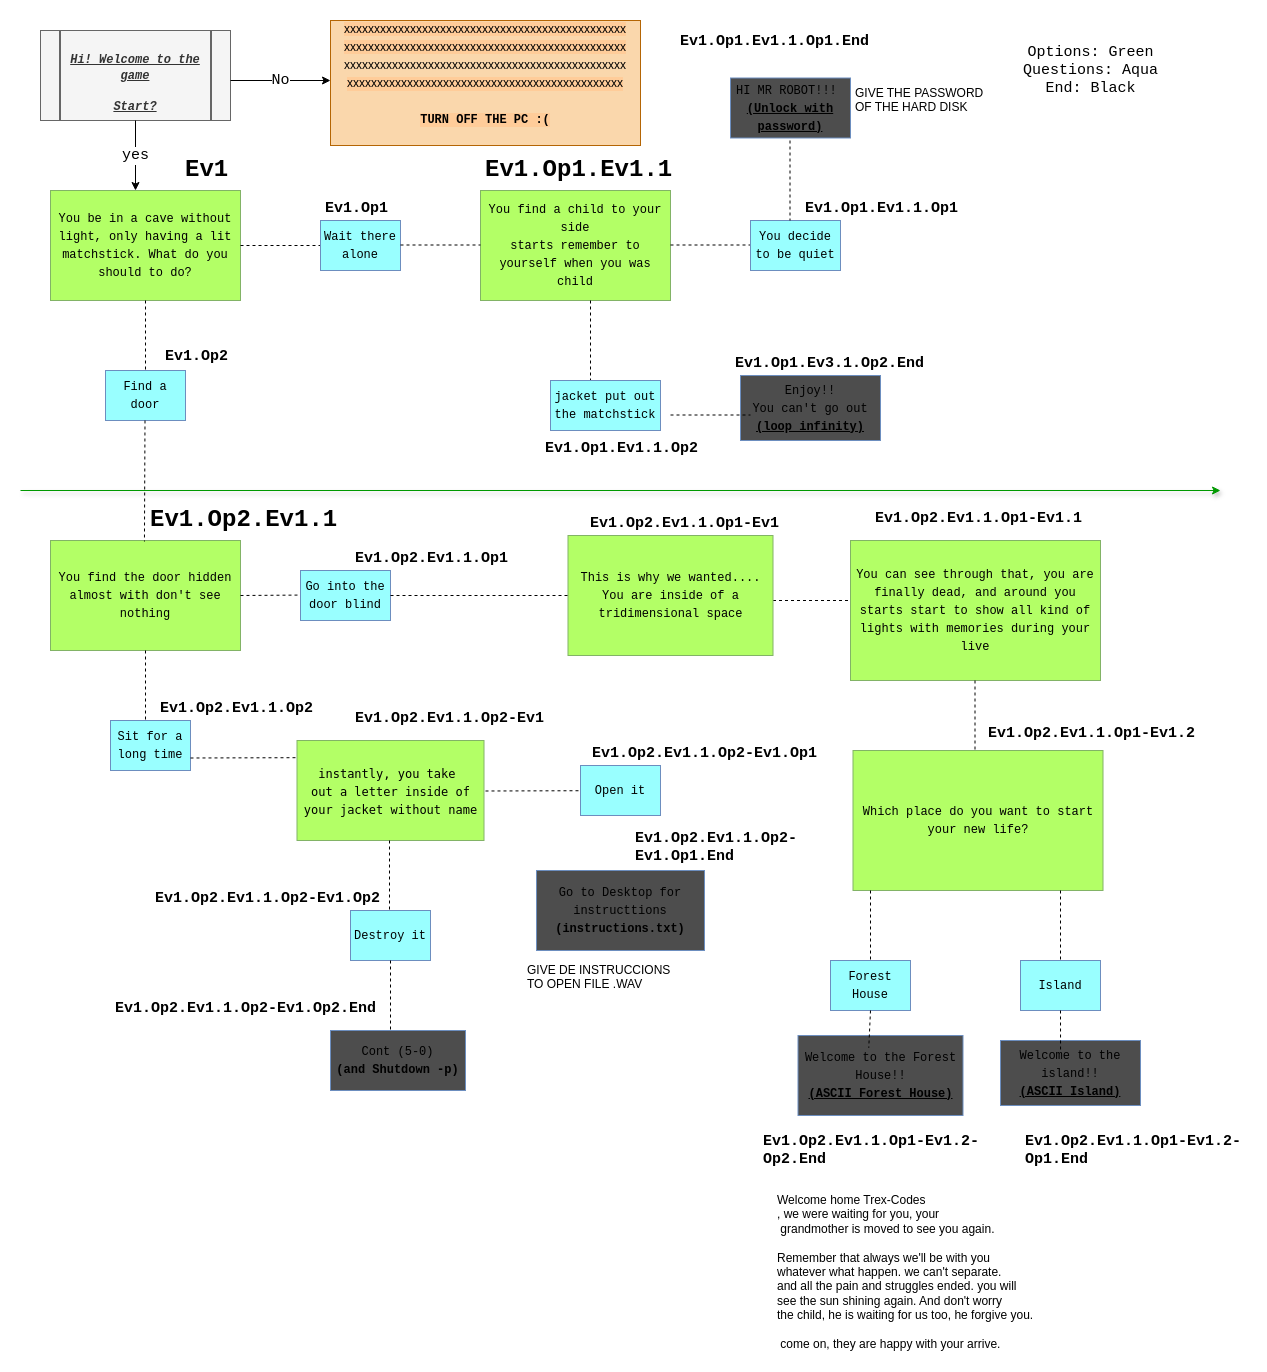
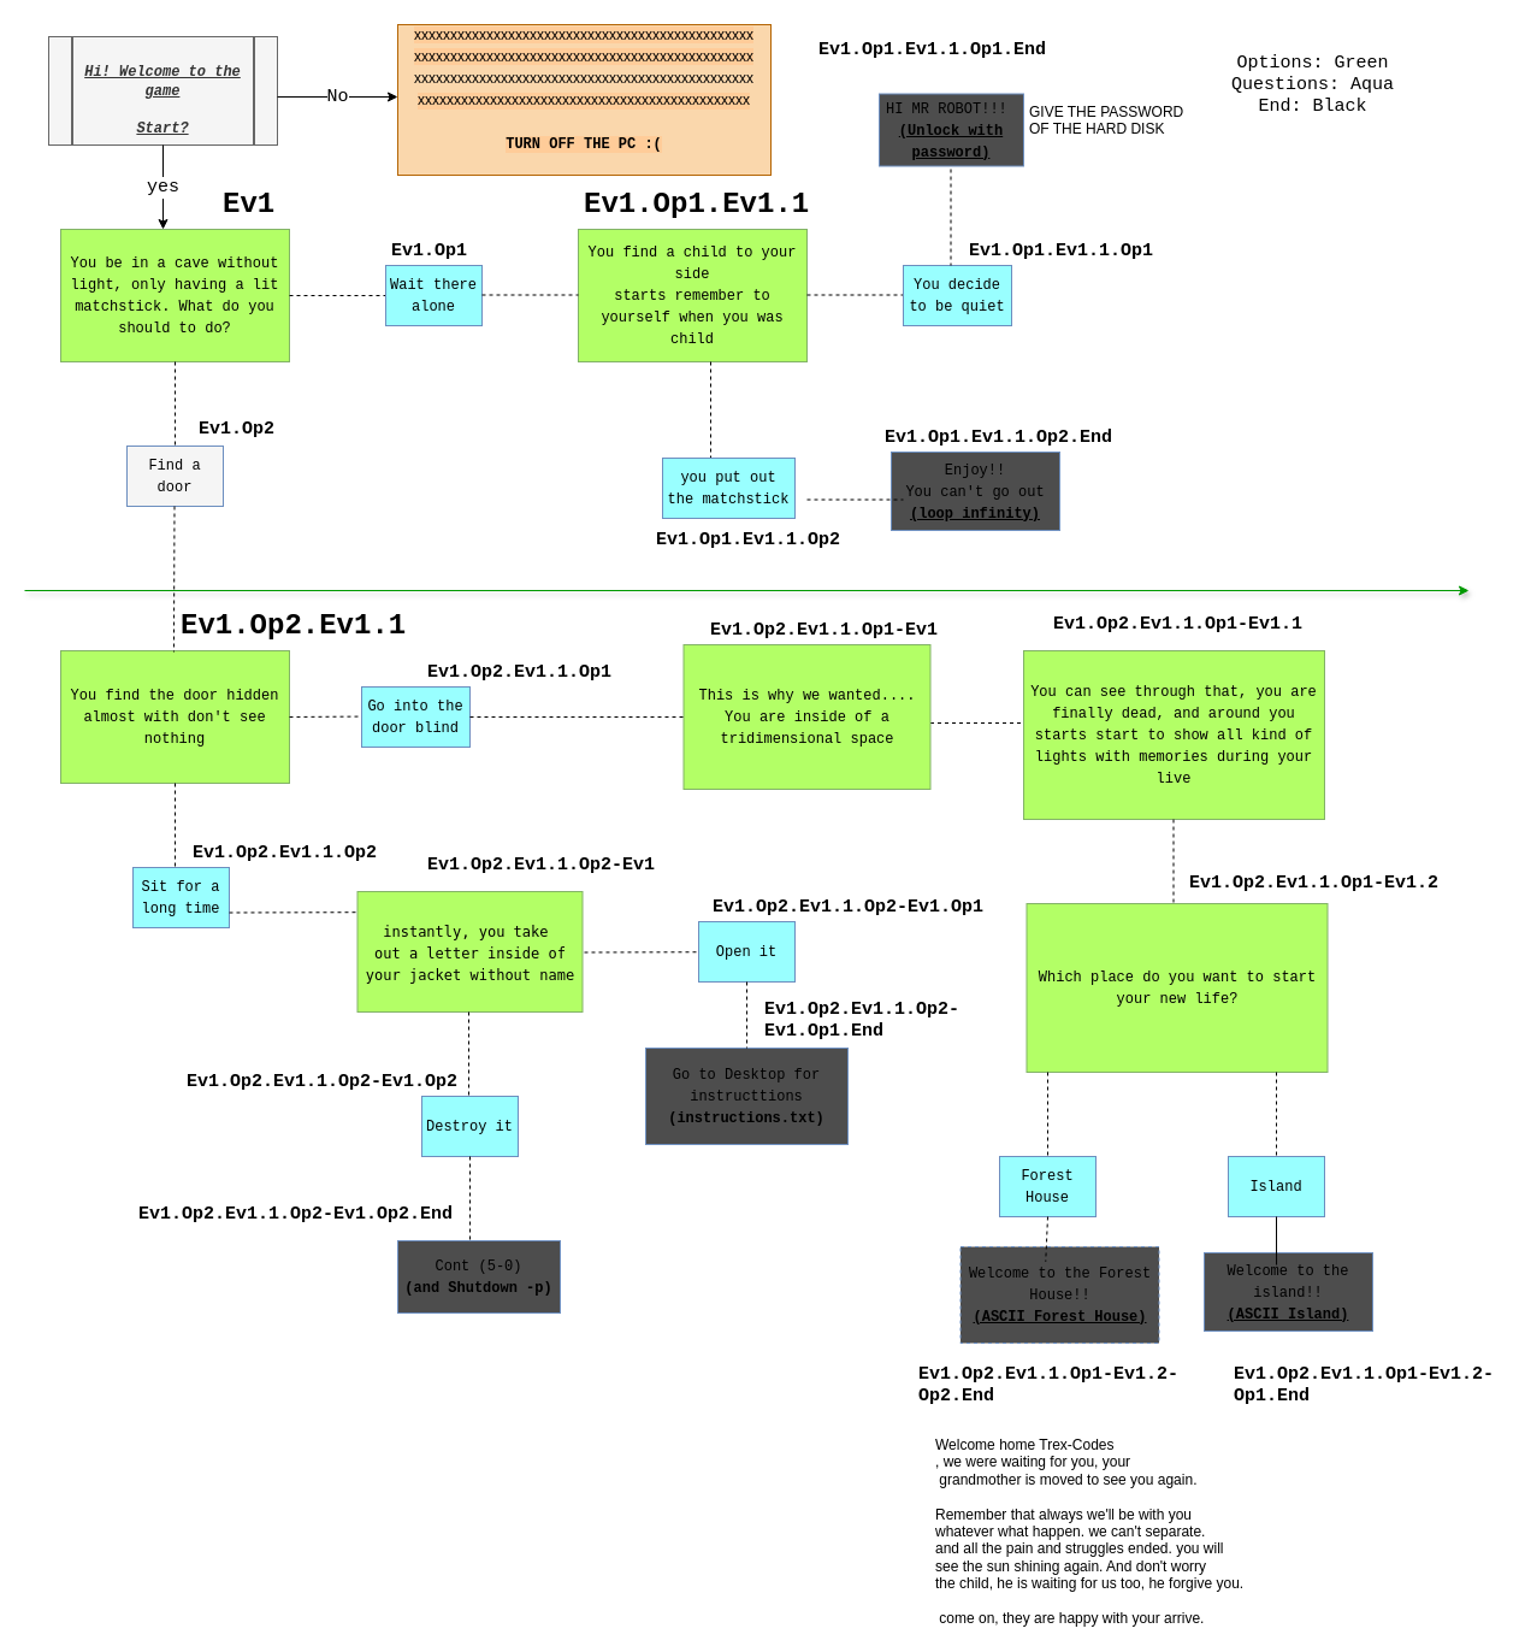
- <mxCell id="30" value="&lt;h1 style=&quot;font-size: 15px;&quot;&gt;&lt;span style=&quot;background-color: initial;&quot;&gt;Ev1.Op1.Ev3.1&lt;/span&gt;&lt;span style=&quot;background-color: initial;&quot;&gt;.&lt;/span&gt;&lt;span style=&quot;background-color: initial;&quot;&gt;Op2&lt;/span&gt;.End&lt;/h1&gt;&lt;div&gt;&lt;br&gt;&lt;/div&gt;" style="text;html=1;strokeColor=none;fillColor=none;spacing=5;spacingTop=-20;whiteSpace=wrap;overflow=hidden;rounded=0;fontFamily=Courier New;fontSize=12;" parent="1" vertex="1"><mxGeometry x="730" y="355" width="200" height="25" as="geometry" /></mxCell>
+ <mxCell id="30" value="&lt;h1 style=&quot;font-size: 15px;&quot;&gt;&lt;span style=&quot;background-color: initial;&quot;&gt;Ev1.Op1.Ev1.1&lt;/span&gt;&lt;span style=&quot;background-color: initial;&quot;&gt;.&lt;/span&gt;&lt;span style=&quot;background-color: initial;&quot;&gt;Op2&lt;/span&gt;.End&lt;/h1&gt;&lt;div&gt;&lt;br&gt;&lt;/div&gt;" style="text;html=1;strokeColor=none;fillColor=none;spacing=5;spacingTop=-20;whiteSpace=wrap;overflow=hidden;rounded=0;fontFamily=Courier New;fontSize=12;" parent="1" vertex="1"><mxGeometry x="730" y="355" width="200" height="25" as="geometry" /></mxCell>
- <mxCell id="12" value="&lt;span style=&quot;font-size: 12px;&quot;&gt;Find a door&lt;/span&gt;" style="rounded=0;whiteSpace=wrap;html=1;fontFamily=Courier New;fontSize=15;fillColor=#99FFFF;strokeColor=#6c8ebf;" parent="1" vertex="1"><mxGeometry x="105" y="370" width="80" height="50" as="geometry" /></mxCell>
+ <mxCell id="12" value="&lt;span style=&quot;font-size: 12px;&quot;&gt;Find a door&lt;/span&gt;" style="rounded=0;whiteSpace=wrap;html=1;fontFamily=Courier New;fontSize=15;fillColor=#f5f5f5;strokeColor=#6c8ebf;" parent="1" vertex="1"><mxGeometry x="105" y="370" width="80" height="50" as="geometry" /></mxCell>
- <mxCell id="21" value="&lt;span style=&quot;font-size: 12px;&quot;&gt;jacket put out the matchstick&lt;/span&gt;" style="rounded=0;whiteSpace=wrap;html=1;fontFamily=Courier New;fontSize=15;fillColor=#99FFFF;strokeColor=#6c8ebf;" parent="1" vertex="1"><mxGeometry x="550" y="380" width="110" height="50" as="geometry" /></mxCell>
+ <mxCell id="21" value="&lt;span style=&quot;font-size: 12px;&quot;&gt;you put out the matchstick&lt;/span&gt;" style="rounded=0;whiteSpace=wrap;html=1;fontFamily=Courier New;fontSize=15;fillColor=#99FFFF;strokeColor=#6c8ebf;" parent="1" vertex="1"><mxGeometry x="550" y="380" width="110" height="50" as="geometry" /></mxCell>
+ <mxCell id="66" value="" style="endArrow=none;dashed=1;html=1;rounded=0;fontFamily=Courier New;fontSize=12;exitX=0.5;exitY=1;exitDx=0;exitDy=0;entryX=0.5;entryY=0;entryDx=0;entryDy=0;" parent="1" source="52" target="65" edge="1"><mxGeometry width="50" height="50" relative="1" as="geometry"><mxPoint x="399" y="850" as="sourcePoint" /><mxPoint x="399" y="930" as="targetPoint" /></mxGeometry></mxCell>
- <mxCell id="68" value="&lt;div&gt;GIVE DE INSTRUCCIONS &lt;br&gt;&lt;/div&gt;&lt;div&gt;TO OPEN FILE .WAV&lt;/div&gt;" style="text;html=1;resizable=0;points=[];autosize=1;align=left;verticalAlign=top;spacingTop=-4;" parent="1" vertex="1"><mxGeometry x="525" y="960" width="160" height="30" as="geometry" /></mxCell>
- <mxCell id="57" value="" style="endArrow=none;dashed=1;html=1;rounded=0;fontFamily=Courier New;fontSize=12;exitX=0.5;exitY=1;exitDx=0;exitDy=0;entryX=0.429;entryY=0.154;entryDx=0;entryDy=0;entryPerimeter=0;" parent="1" source="54" target="49" edge="1"><mxGeometry width="50" height="50" relative="1" as="geometry"><mxPoint x="1070" y="890" as="sourcePoint" /><mxPoint x="1070" y="970" as="targetPoint" /></mxGeometry></mxCell>
+ <mxCell id="57" value="" style="endArrow=none;dashed=0;html=1;rounded=0;fontFamily=Courier New;fontSize=12;exitX=0.5;exitY=1;exitDx=0;exitDy=0;entryX=0.429;entryY=0.154;entryDx=0;entryDy=0;entryPerimeter=0;" parent="1" source="54" target="49" edge="1"><mxGeometry width="50" height="50" relative="1" as="geometry"><mxPoint x="1070" y="890" as="sourcePoint" /><mxPoint x="1070" y="970" as="targetPoint" /></mxGeometry></mxCell>
- <mxCell id="58" value="&lt;font style=&quot;font-size: 12px&quot;&gt;Welcome to the Forest House!!&lt;br&gt;&lt;b&gt;&lt;u&gt;(ASCII Forest House)&lt;/u&gt;&lt;/b&gt;&lt;br&gt;&lt;/font&gt;" style="rounded=0;whiteSpace=wrap;html=1;fontFamily=Courier New;fontSize=15;fillColor=#4D4D4D;strokeColor=#6c8ebf;" parent="1" vertex="1"><mxGeometry x="797.5" y="1035" width="165" height="80" as="geometry" /></mxCell>
+ <mxCell id="58" value="&lt;font style=&quot;font-size: 12px&quot;&gt;Welcome to the Forest House!!&lt;br&gt;&lt;b&gt;&lt;u&gt;(ASCII Forest House)&lt;/u&gt;&lt;/b&gt;&lt;br&gt;&lt;/font&gt;" style="rounded=0;whiteSpace=wrap;html=1;fontFamily=Courier New;fontSize=15;fillColor=#4D4D4D;strokeColor=#6c8ebf;dashed=1;" parent="1" vertex="1"><mxGeometry x="797.5" y="1035" width="165" height="80" as="geometry" /></mxCell>
